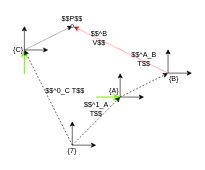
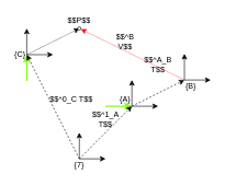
- <mxCell id="26" value="$$^B V$$" style="text;html=1;strokeColor=none;fillColor=none;align=center;verticalAlign=middle;whiteSpace=wrap;rounded=0;" vertex="1" parent="1"><mxGeometry x="155" y="53" width="20" height="20" as="geometry" /></mxCell>
+ <mxCell id="26" value="$$^B V$$" style="text;html=1;strokeColor=none;fillColor=none;align=center;verticalAlign=middle;whiteSpace=wrap;rounded=0;" vertex="1" parent="1"><mxGeometry x="180" y="53" width="20" height="20" as="geometry" /></mxCell>
